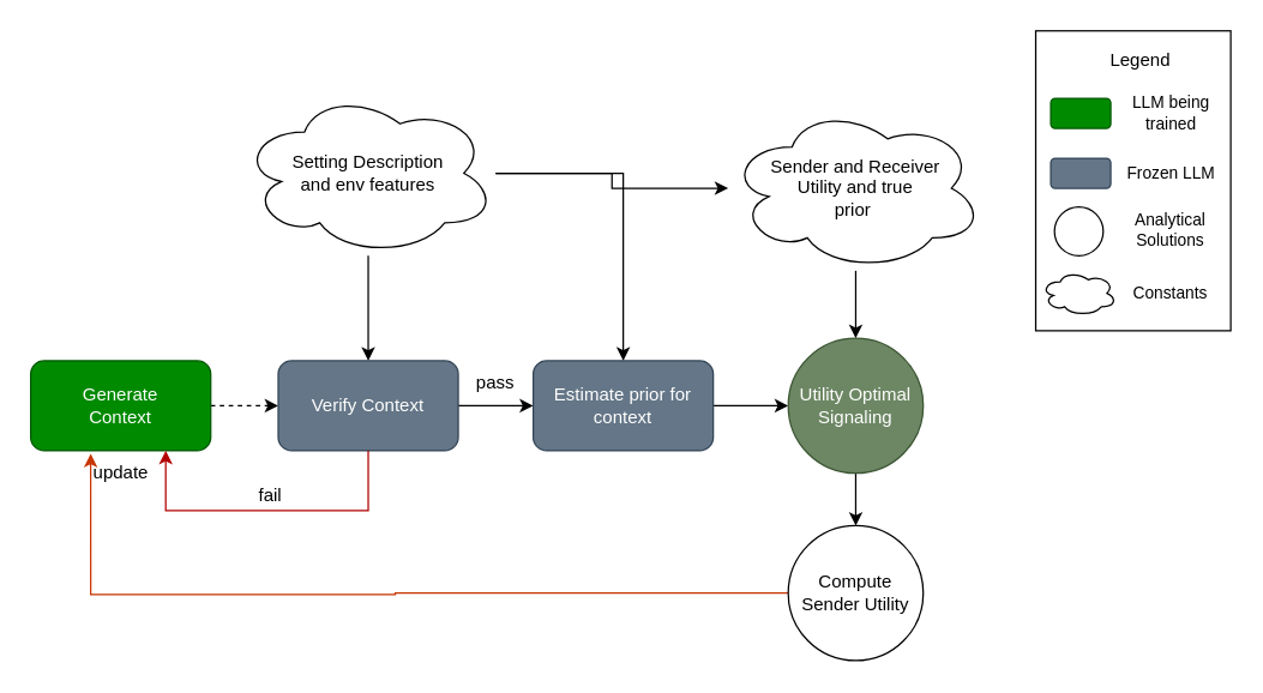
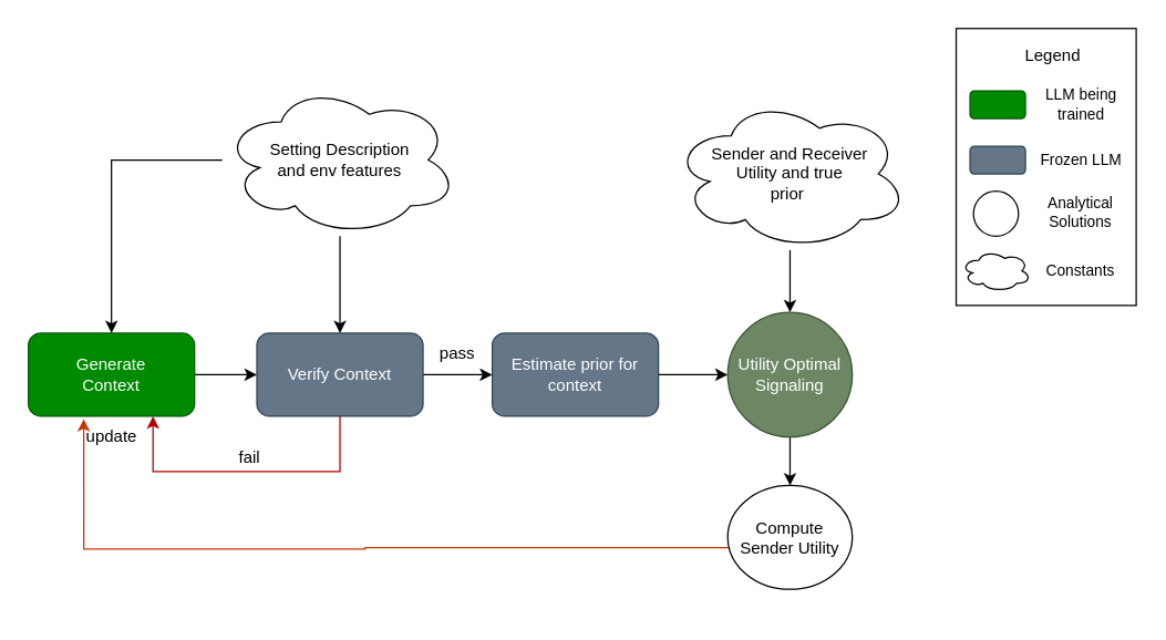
- <mxCell id="3" value="" style="edgeStyle=orthogonalEdgeStyle;rounded=0;orthogonalLoop=1;jettySize=auto;html=1;" edge="1" parent="1" source="6" target="22"><mxGeometry relative="1" as="geometry" /></mxCell>
+ <mxCell id="3" value="" style="edgeStyle=orthogonalEdgeStyle;rounded=0;orthogonalLoop=1;jettySize=auto;html=1;" edge="1" parent="1" source="6" target="8"><mxGeometry relative="1" as="geometry" /></mxCell>
- <mxCell id="5" style="edgeStyle=orthogonalEdgeStyle;rounded=0;orthogonalLoop=1;jettySize=auto;html=1;entryX=0.5;entryY=0;entryDx=0;entryDy=0;" edge="1" parent="1" source="6" target="12"><mxGeometry relative="1" as="geometry" /></mxCell>
- <mxCell id="7" value="" style="edgeStyle=orthogonalEdgeStyle;rounded=0;orthogonalLoop=1;jettySize=auto;html=1;dashed=1;" edge="1" parent="1" source="8" target="10"><mxGeometry relative="1" as="geometry" /></mxCell>
+ <mxCell id="7" value="" style="edgeStyle=orthogonalEdgeStyle;rounded=0;orthogonalLoop=1;jettySize=auto;html=1;" edge="1" parent="1" source="8" target="10"><mxGeometry relative="1" as="geometry" /></mxCell>
- <mxCell id="17" value="Compute Sender Utility" style="ellipse;whiteSpace=wrap;html=1;aspect=fixed;" vertex="1" parent="1"><mxGeometry x="525" y="350" width="90" height="90" as="geometry" /></mxCell>
+ <mxCell id="17" value="Compute Sender Utility" style="ellipse;whiteSpace=wrap;html=1;aspect=fixed;" vertex="1" parent="1"><mxGeometry x="525" y="350" width="90" height="75" as="geometry" /></mxCell>
